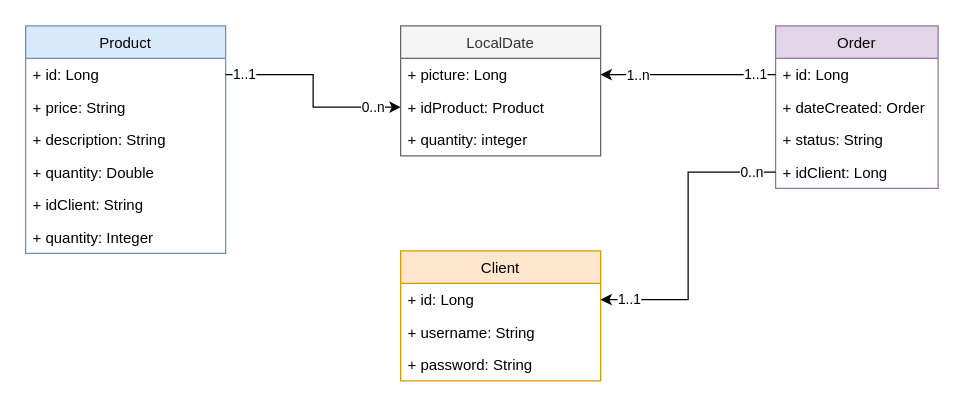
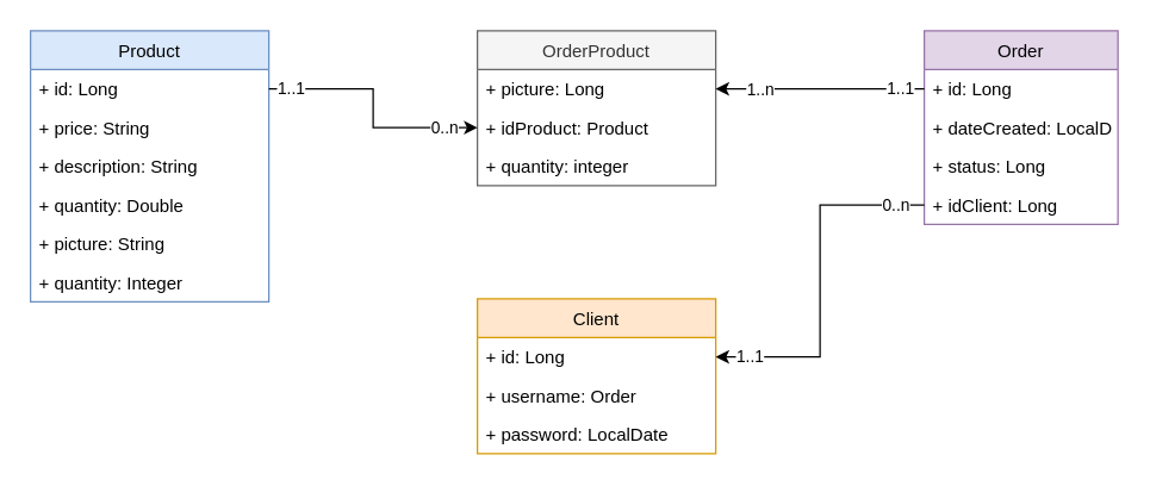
- <mxCell id="14" value="LocalDate" style="swimlane;fontStyle=0;childLayout=stackLayout;horizontal=1;startSize=26;fillColor=#f5f5f5;horizontalStack=0;resizeParent=1;resizeParentMax=0;resizeLast=0;collapsible=1;marginBottom=0;strokeColor=#666666;fontColor=#333333;" parent="1" vertex="1"><mxGeometry x="320" y="20" width="160" height="104" as="geometry" /></mxCell>
+ <mxCell id="14" value="OrderProduct" style="swimlane;fontStyle=0;childLayout=stackLayout;horizontal=1;startSize=26;fillColor=#f5f5f5;horizontalStack=0;resizeParent=1;resizeParentMax=0;resizeLast=0;collapsible=1;marginBottom=0;strokeColor=#666666;fontColor=#333333;" parent="1" vertex="1"><mxGeometry x="320" y="20" width="160" height="104" as="geometry" /></mxCell>
- <mxCell id="4" value="+ dateCreated: Order" style="text;strokeColor=none;fillColor=none;align=left;verticalAlign=top;spacingLeft=4;spacingRight=4;overflow=hidden;rotatable=0;points=[[0,0.5],[1,0.5]];portConstraint=eastwest;" parent="2" vertex="1"><mxGeometry y="52" width="130" height="26" as="geometry" /></mxCell>
+ <mxCell id="4" value="+ dateCreated: LocalDate" style="text;strokeColor=none;fillColor=none;align=left;verticalAlign=top;spacingLeft=4;spacingRight=4;overflow=hidden;rotatable=0;points=[[0,0.5],[1,0.5]];portConstraint=eastwest;" parent="2" vertex="1"><mxGeometry y="52" width="130" height="26" as="geometry" /></mxCell>
- <mxCell id="5" value="+ status: String" style="text;strokeColor=none;fillColor=none;align=left;verticalAlign=top;spacingLeft=4;spacingRight=4;overflow=hidden;rotatable=0;points=[[0,0.5],[1,0.5]];portConstraint=eastwest;" parent="2" vertex="1"><mxGeometry y="78" width="130" height="26" as="geometry" /></mxCell>
+ <mxCell id="5" value="+ status: Long" style="text;strokeColor=none;fillColor=none;align=left;verticalAlign=top;spacingLeft=4;spacingRight=4;overflow=hidden;rotatable=0;points=[[0,0.5],[1,0.5]];portConstraint=eastwest;" parent="2" vertex="1"><mxGeometry y="78" width="130" height="26" as="geometry" /></mxCell>
- <mxCell id="12" value="+ idClient: String" style="text;strokeColor=none;fillColor=none;align=left;verticalAlign=top;spacingLeft=4;spacingRight=4;overflow=hidden;rotatable=0;points=[[0,0.5],[1,0.5]];portConstraint=eastwest;" parent="7" vertex="1"><mxGeometry y="130" width="160" height="26" as="geometry" /></mxCell>
+ <mxCell id="12" value="+ picture: String" style="text;strokeColor=none;fillColor=none;align=left;verticalAlign=top;spacingLeft=4;spacingRight=4;overflow=hidden;rotatable=0;points=[[0,0.5],[1,0.5]];portConstraint=eastwest;" parent="7" vertex="1"><mxGeometry y="130" width="160" height="26" as="geometry" /></mxCell>
- <mxCell id="20" value="+ username: String" style="text;strokeColor=none;fillColor=none;align=left;verticalAlign=top;spacingLeft=4;spacingRight=4;overflow=hidden;rotatable=0;points=[[0,0.5],[1,0.5]];portConstraint=eastwest;" parent="18" vertex="1"><mxGeometry y="52" width="160" height="26" as="geometry" /></mxCell>
+ <mxCell id="20" value="+ username: Order" style="text;strokeColor=none;fillColor=none;align=left;verticalAlign=top;spacingLeft=4;spacingRight=4;overflow=hidden;rotatable=0;points=[[0,0.5],[1,0.5]];portConstraint=eastwest;" parent="18" vertex="1"><mxGeometry y="52" width="160" height="26" as="geometry" /></mxCell>
- <mxCell id="21" value="+ password: String" style="text;strokeColor=none;fillColor=none;align=left;verticalAlign=top;spacingLeft=4;spacingRight=4;overflow=hidden;rotatable=0;points=[[0,0.5],[1,0.5]];portConstraint=eastwest;" parent="18" vertex="1"><mxGeometry y="78" width="160" height="26" as="geometry" /></mxCell>
+ <mxCell id="21" value="+ password: LocalDate" style="text;strokeColor=none;fillColor=none;align=left;verticalAlign=top;spacingLeft=4;spacingRight=4;overflow=hidden;rotatable=0;points=[[0,0.5],[1,0.5]];portConstraint=eastwest;" parent="18" vertex="1"><mxGeometry y="78" width="160" height="26" as="geometry" /></mxCell>
